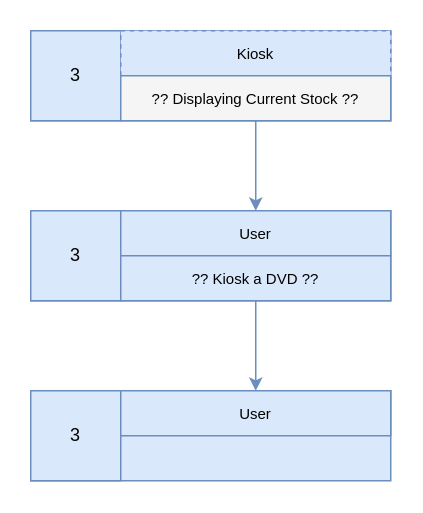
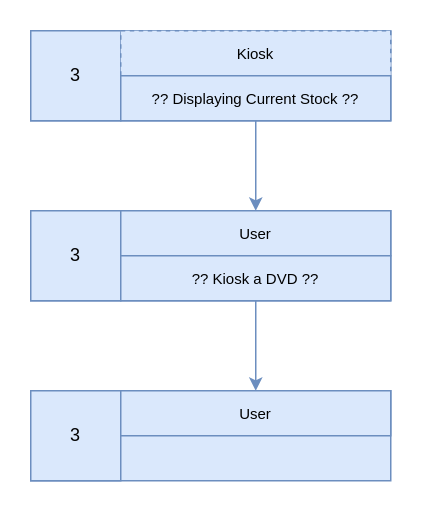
- <mxCell id="14" value="?? Displaying Current Stock ??" style="rounded=0;whiteSpace=wrap;html=1;fontSize=10;fillColor=#f5f5f5;strokeColor=#6c8ebf;" parent="1" vertex="1"><mxGeometry x="80" y="50" width="180" height="30" as="geometry" /></mxCell>
+ <mxCell id="14" value="?? Displaying Current Stock ??" style="rounded=0;whiteSpace=wrap;html=1;fontSize=10;fillColor=#dae8fc;strokeColor=#6c8ebf;" parent="1" vertex="1"><mxGeometry x="80" y="50" width="180" height="30" as="geometry" /></mxCell>
